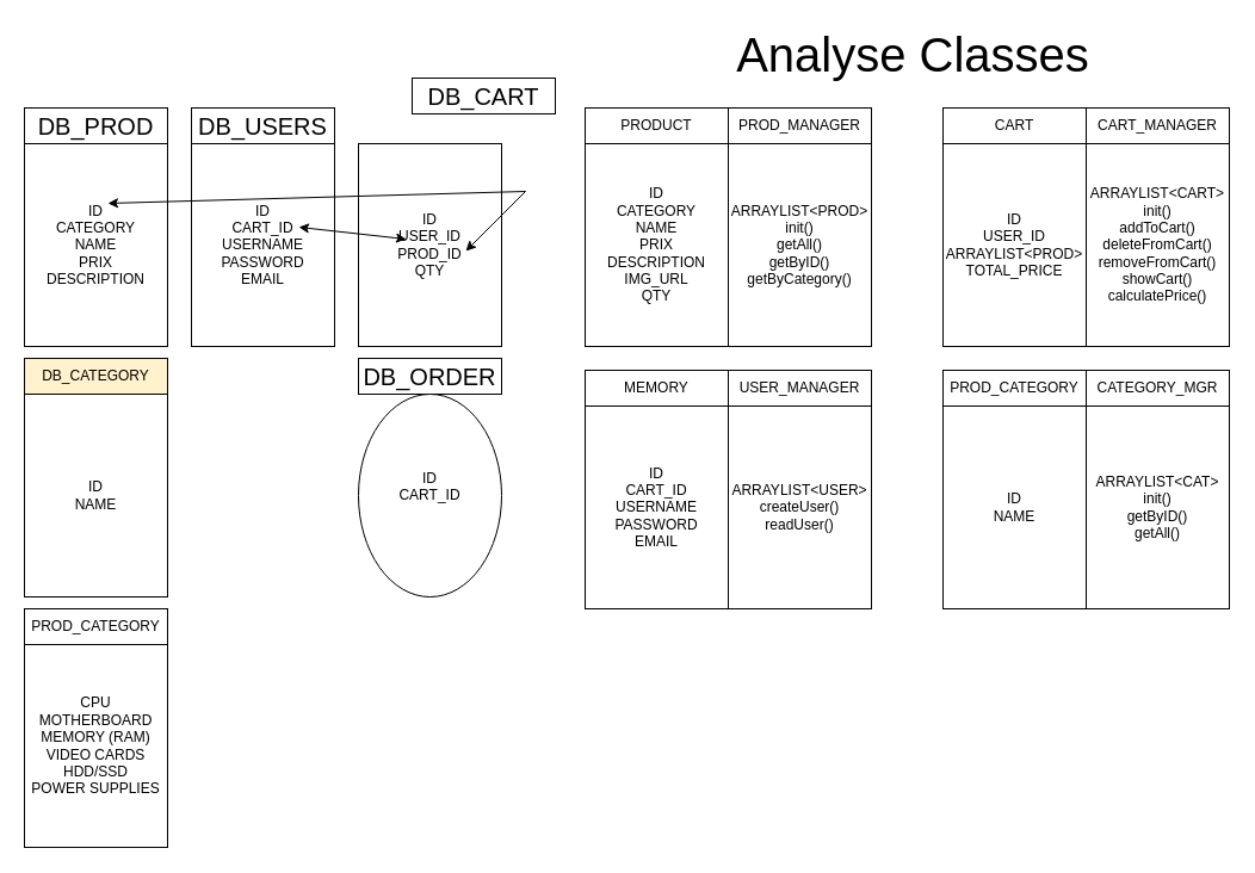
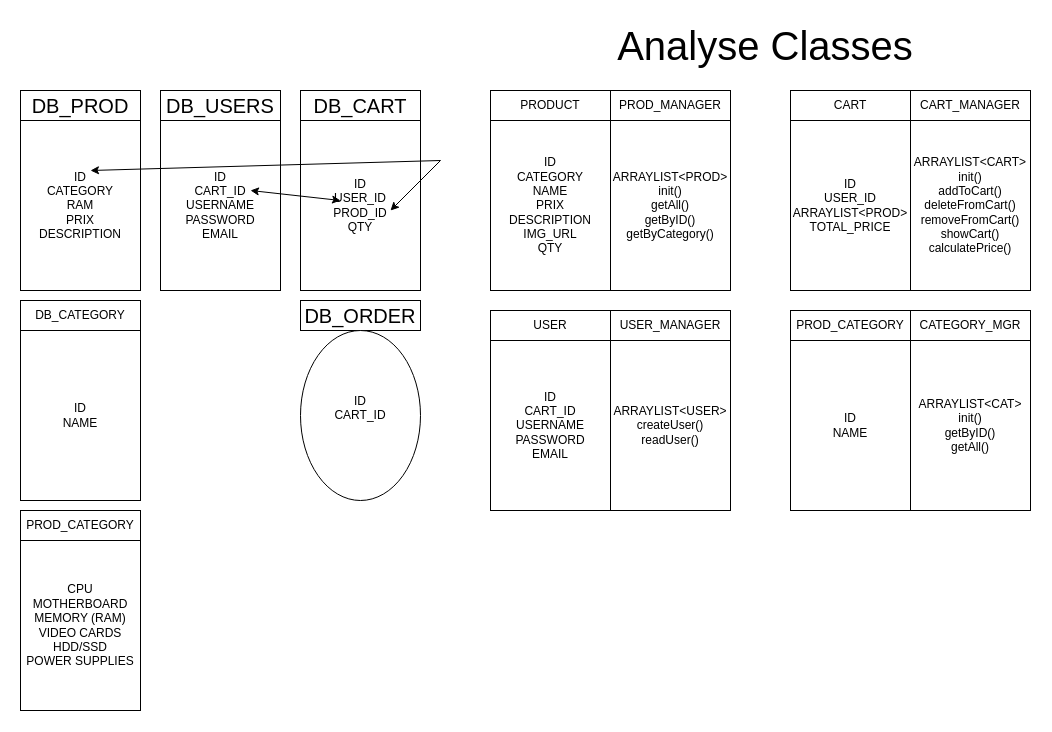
- <mxCell id="6" value="&lt;font style=&quot;font-size: 20px&quot;&gt;DB_CART&lt;/font&gt;" style="rounded=0;whiteSpace=wrap;html=1;" parent="1" vertex="1"><mxGeometry x="345" y="65" width="120" height="30" as="geometry" /></mxCell>
+ <mxCell id="6" value="&lt;font style=&quot;font-size: 20px&quot;&gt;DB_CART&lt;/font&gt;" style="rounded=0;whiteSpace=wrap;html=1;" parent="1" vertex="1"><mxGeometry x="300" y="90" width="120" height="30" as="geometry" /></mxCell>
- <mxCell id="3" value="&lt;div&gt;ID&lt;/div&gt;&lt;div&gt;CATEGORY&lt;/div&gt;&lt;div&gt;NAME&lt;/div&gt;&lt;div&gt;PRIX&lt;/div&gt;&lt;div&gt;DESCRIPTION&lt;/div&gt;" style="rounded=0;whiteSpace=wrap;html=1;" parent="1" vertex="1"><mxGeometry x="20" y="120" width="120" height="170" as="geometry" /></mxCell>
+ <mxCell id="3" value="&lt;div&gt;ID&lt;/div&gt;&lt;div&gt;CATEGORY&lt;/div&gt;&lt;div&gt;RAM&lt;/div&gt;&lt;div&gt;PRIX&lt;/div&gt;&lt;div&gt;DESCRIPTION&lt;/div&gt;" style="rounded=0;whiteSpace=wrap;html=1;" parent="1" vertex="1"><mxGeometry x="20" y="120" width="120" height="170" as="geometry" /></mxCell>
- <mxCell id="32" value="DB_CATEGORY" style="rounded=0;whiteSpace=wrap;html=1;fillColor=#fff2cc;" vertex="1" parent="1"><mxGeometry x="20" y="300" width="120" height="30" as="geometry" /></mxCell>
+ <mxCell id="32" value="DB_CATEGORY" style="rounded=0;whiteSpace=wrap;html=1;" vertex="1" parent="1"><mxGeometry x="20" y="300" width="120" height="30" as="geometry" /></mxCell>
- <mxCell id="21" value="MEMORY" style="rounded=0;whiteSpace=wrap;html=1;" vertex="1" parent="1"><mxGeometry x="490" y="310" width="120" height="30" as="geometry" /></mxCell>
+ <mxCell id="21" value="USER" style="rounded=0;whiteSpace=wrap;html=1;" vertex="1" parent="1"><mxGeometry x="490" y="310" width="120" height="30" as="geometry" /></mxCell>
